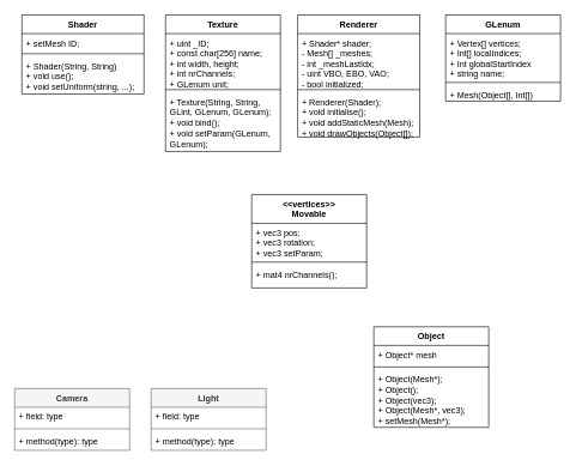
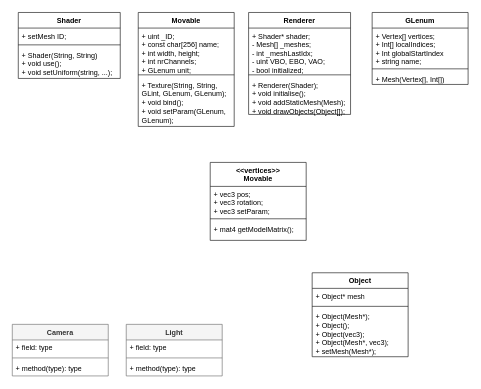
- <mxCell id="6" value="Texture" style="swimlane;fontStyle=1;align=center;verticalAlign=top;childLayout=stackLayout;horizontal=1;startSize=26;horizontalStack=0;resizeParent=1;resizeParentMax=0;resizeLast=0;collapsible=1;marginBottom=0;whiteSpace=wrap;html=1;" vertex="1" parent="1"><mxGeometry x="230" y="20" width="160" height="190" as="geometry" /></mxCell>
+ <mxCell id="6" value="Movable" style="swimlane;fontStyle=1;align=center;verticalAlign=top;childLayout=stackLayout;horizontal=1;startSize=26;horizontalStack=0;resizeParent=1;resizeParentMax=0;resizeLast=0;collapsible=1;marginBottom=0;whiteSpace=wrap;html=1;" vertex="1" parent="1"><mxGeometry x="230" y="20" width="160" height="190" as="geometry" /></mxCell>
- <mxCell id="17" value="+ Mesh(Object[], Int[])" style="text;strokeColor=none;fillColor=none;align=left;verticalAlign=top;spacingLeft=4;spacingRight=4;overflow=hidden;rotatable=0;points=[[0,0.5],[1,0.5]];portConstraint=eastwest;whiteSpace=wrap;html=1;" vertex="1" parent="14"><mxGeometry y="98" width="160" height="22" as="geometry" /></mxCell>
+ <mxCell id="17" value="+ Mesh(Vertex[], Int[])" style="text;strokeColor=none;fillColor=none;align=left;verticalAlign=top;spacingLeft=4;spacingRight=4;overflow=hidden;rotatable=0;points=[[0,0.5],[1,0.5]];portConstraint=eastwest;whiteSpace=wrap;html=1;" vertex="1" parent="14"><mxGeometry y="98" width="160" height="22" as="geometry" /></mxCell>
- <mxCell id="21" value="+ mat4 nrChannels();" style="text;strokeColor=none;fillColor=none;align=left;verticalAlign=top;spacingLeft=4;spacingRight=4;overflow=hidden;rotatable=0;points=[[0,0.5],[1,0.5]];portConstraint=eastwest;whiteSpace=wrap;html=1;" vertex="1" parent="18"><mxGeometry y="98" width="160" height="32" as="geometry" /></mxCell>
+ <mxCell id="21" value="+ mat4 getModelMatrix();" style="text;strokeColor=none;fillColor=none;align=left;verticalAlign=top;spacingLeft=4;spacingRight=4;overflow=hidden;rotatable=0;points=[[0,0.5],[1,0.5]];portConstraint=eastwest;whiteSpace=wrap;html=1;" vertex="1" parent="18"><mxGeometry y="98" width="160" height="32" as="geometry" /></mxCell>
